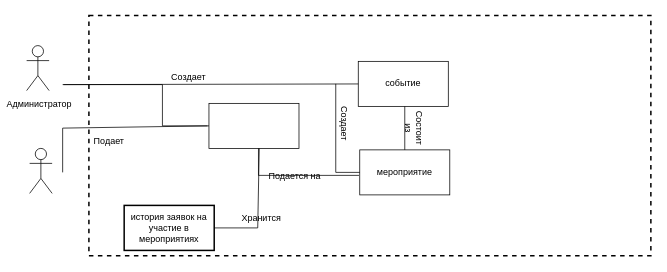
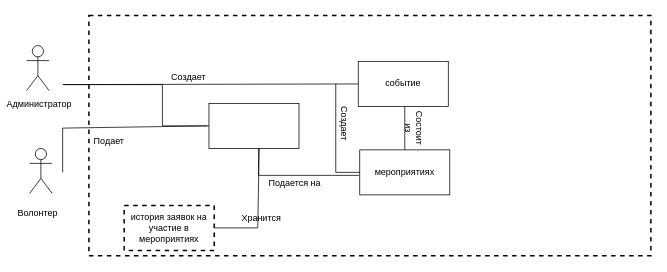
- <mxCell id="6" value="мероприятие" style="rounded=0;whiteSpace=wrap;html=1;" parent="1" vertex="1"><mxGeometry x="479" y="199" width="120" height="60" as="geometry" /></mxCell>
+ <mxCell id="6" value="мероприятиях" style="rounded=0;whiteSpace=wrap;html=1;" parent="1" vertex="1"><mxGeometry x="479" y="199" width="120" height="60" as="geometry" /></mxCell>
- <mxCell id="19" value="Подается на" style="text;html=1;align=center;verticalAlign=middle;whiteSpace=wrap;rounded=0;" parent="1" vertex="1"><mxGeometry x="351" y="219" width="83" height="30" as="geometry" /></mxCell>
+ <mxCell id="19" value="Подается на" style="text;html=1;align=center;verticalAlign=middle;whiteSpace=wrap;rounded=0;" parent="1" vertex="1"><mxGeometry x="351" y="229" width="83" height="30" as="geometry" /></mxCell>
+ <mxCell id="8" value="Волонтер" style="text;html=1;align=center;verticalAlign=middle;whiteSpace=wrap;rounded=0;" parent="1" vertex="1"><mxGeometry x="20" y="268" width="60" height="30" as="geometry" /></mxCell>
- <mxCell id="11" value="история заявок на участие в мероприятиях" style="rounded=0;whiteSpace=wrap;html=1;dashed=0;strokeWidth=2;" parent="1" vertex="1"><mxGeometry x="165" y="273" width="120" height="60" as="geometry" /></mxCell>
+ <mxCell id="11" value="история заявок на участие в мероприятиях" style="rounded=0;whiteSpace=wrap;html=1;dashed=1;strokeWidth=2;" parent="1" vertex="1"><mxGeometry x="165" y="273" width="120" height="60" as="geometry" /></mxCell>
